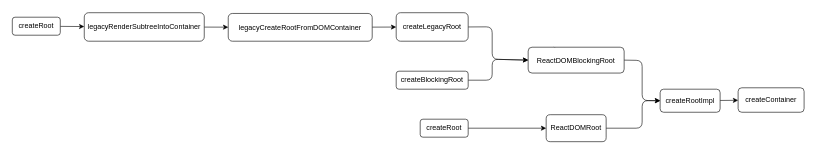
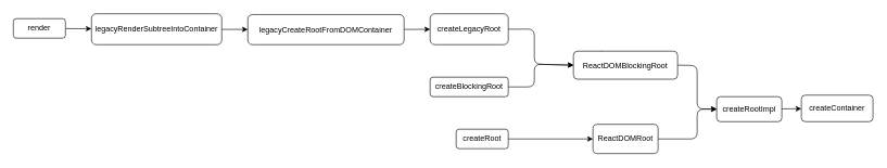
- <mxCell id="3" value="createRoot" style="rounded=1;whiteSpace=wrap;html=1;" vertex="1" parent="1"><mxGeometry x="20" y="28" width="80" height="30" as="geometry" /></mxCell>
+ <mxCell id="3" value="render" style="rounded=1;whiteSpace=wrap;html=1;" vertex="1" parent="1"><mxGeometry x="20" y="28" width="80" height="30" as="geometry" /></mxCell>
